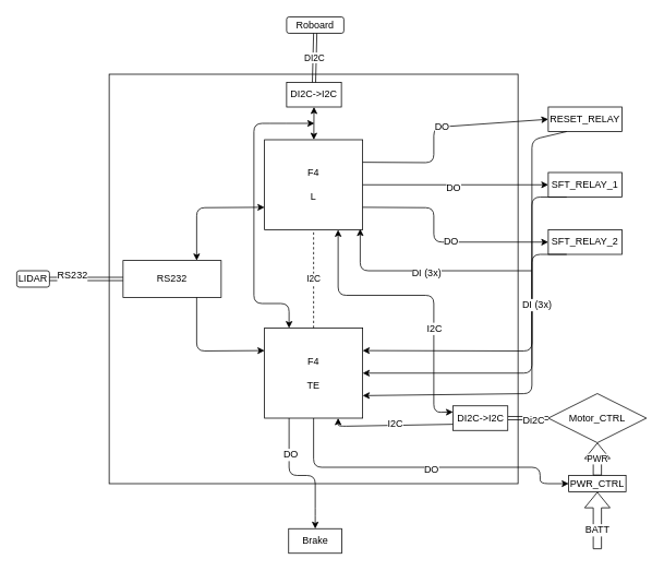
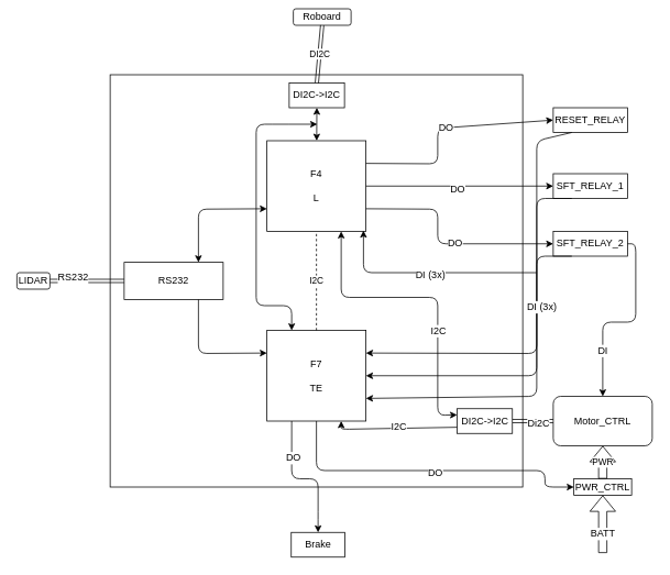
- <mxCell id="27" value="Roboard" style="text;html=1;strokeColor=#000000;fillColor=none;align=center;verticalAlign=middle;whiteSpace=wrap;rounded=1;shadow=0;comic=0;glass=0;" vertex="1" parent="1"><mxGeometry x="350" y="20" width="70" height="20" as="geometry" /></mxCell>
+ <mxCell id="27" value="Roboard" style="text;html=1;strokeColor=#000000;fillColor=none;align=center;verticalAlign=middle;whiteSpace=wrap;rounded=1;shadow=0;comic=0;glass=0;" vertex="1" parent="1"><mxGeometry x="355" y="10" width="70" height="20" as="geometry" /></mxCell>
+ <mxCell id="39" value="" style="endArrow=classic;html=1;exitX=1;exitY=0.5;exitDx=0;exitDy=0;entryX=0.5;entryY=0;entryDx=0;entryDy=0;" edge="1" parent="1" source="11" target="31"><mxGeometry width="50" height="50" relative="1" as="geometry"><mxPoint x="20" y="660" as="sourcePoint" /><mxPoint x="70" y="610" as="targetPoint" /><Array as="points"><mxPoint x="770" y="295" /><mxPoint x="770" y="390" /><mxPoint x="730" y="390" /></Array></mxGeometry></mxCell>
+ <mxCell id="40" value="DI" style="text;html=1;resizable=0;points=[];align=center;verticalAlign=middle;labelBackgroundColor=#ffffff;" vertex="1" connectable="0" parent="39"><mxGeometry x="0.523" y="-1" relative="1" as="geometry"><mxPoint as="offset" /></mxGeometry></mxCell>
- <mxCell id="4" value="F4&lt;br&gt;&lt;br&gt;TE" style="rounded=0;whiteSpace=wrap;html=1;" vertex="1" parent="1"><mxGeometry x="323" y="400" width="120" height="110" as="geometry" /></mxCell>
+ <mxCell id="4" value="F7&lt;br&gt;&lt;br&gt;TE" style="rounded=0;whiteSpace=wrap;html=1;" vertex="1" parent="1"><mxGeometry x="323" y="400" width="120" height="110" as="geometry" /></mxCell>
- <mxCell id="31" value="Motor_CTRL" style="rhombus;whiteSpace=wrap;html=1;shadow=0;glass=0;comic=0;strokeColor=#000000;" vertex="1" parent="1"><mxGeometry x="670" y="480" width="120" height="60" as="geometry" /></mxCell>
+ <mxCell id="31" value="Motor_CTRL" style="rounded=1;whiteSpace=wrap;html=1;shadow=0;glass=0;comic=0;strokeColor=#000000;" vertex="1" parent="1"><mxGeometry x="670" y="480" width="120" height="60" as="geometry" /></mxCell>
